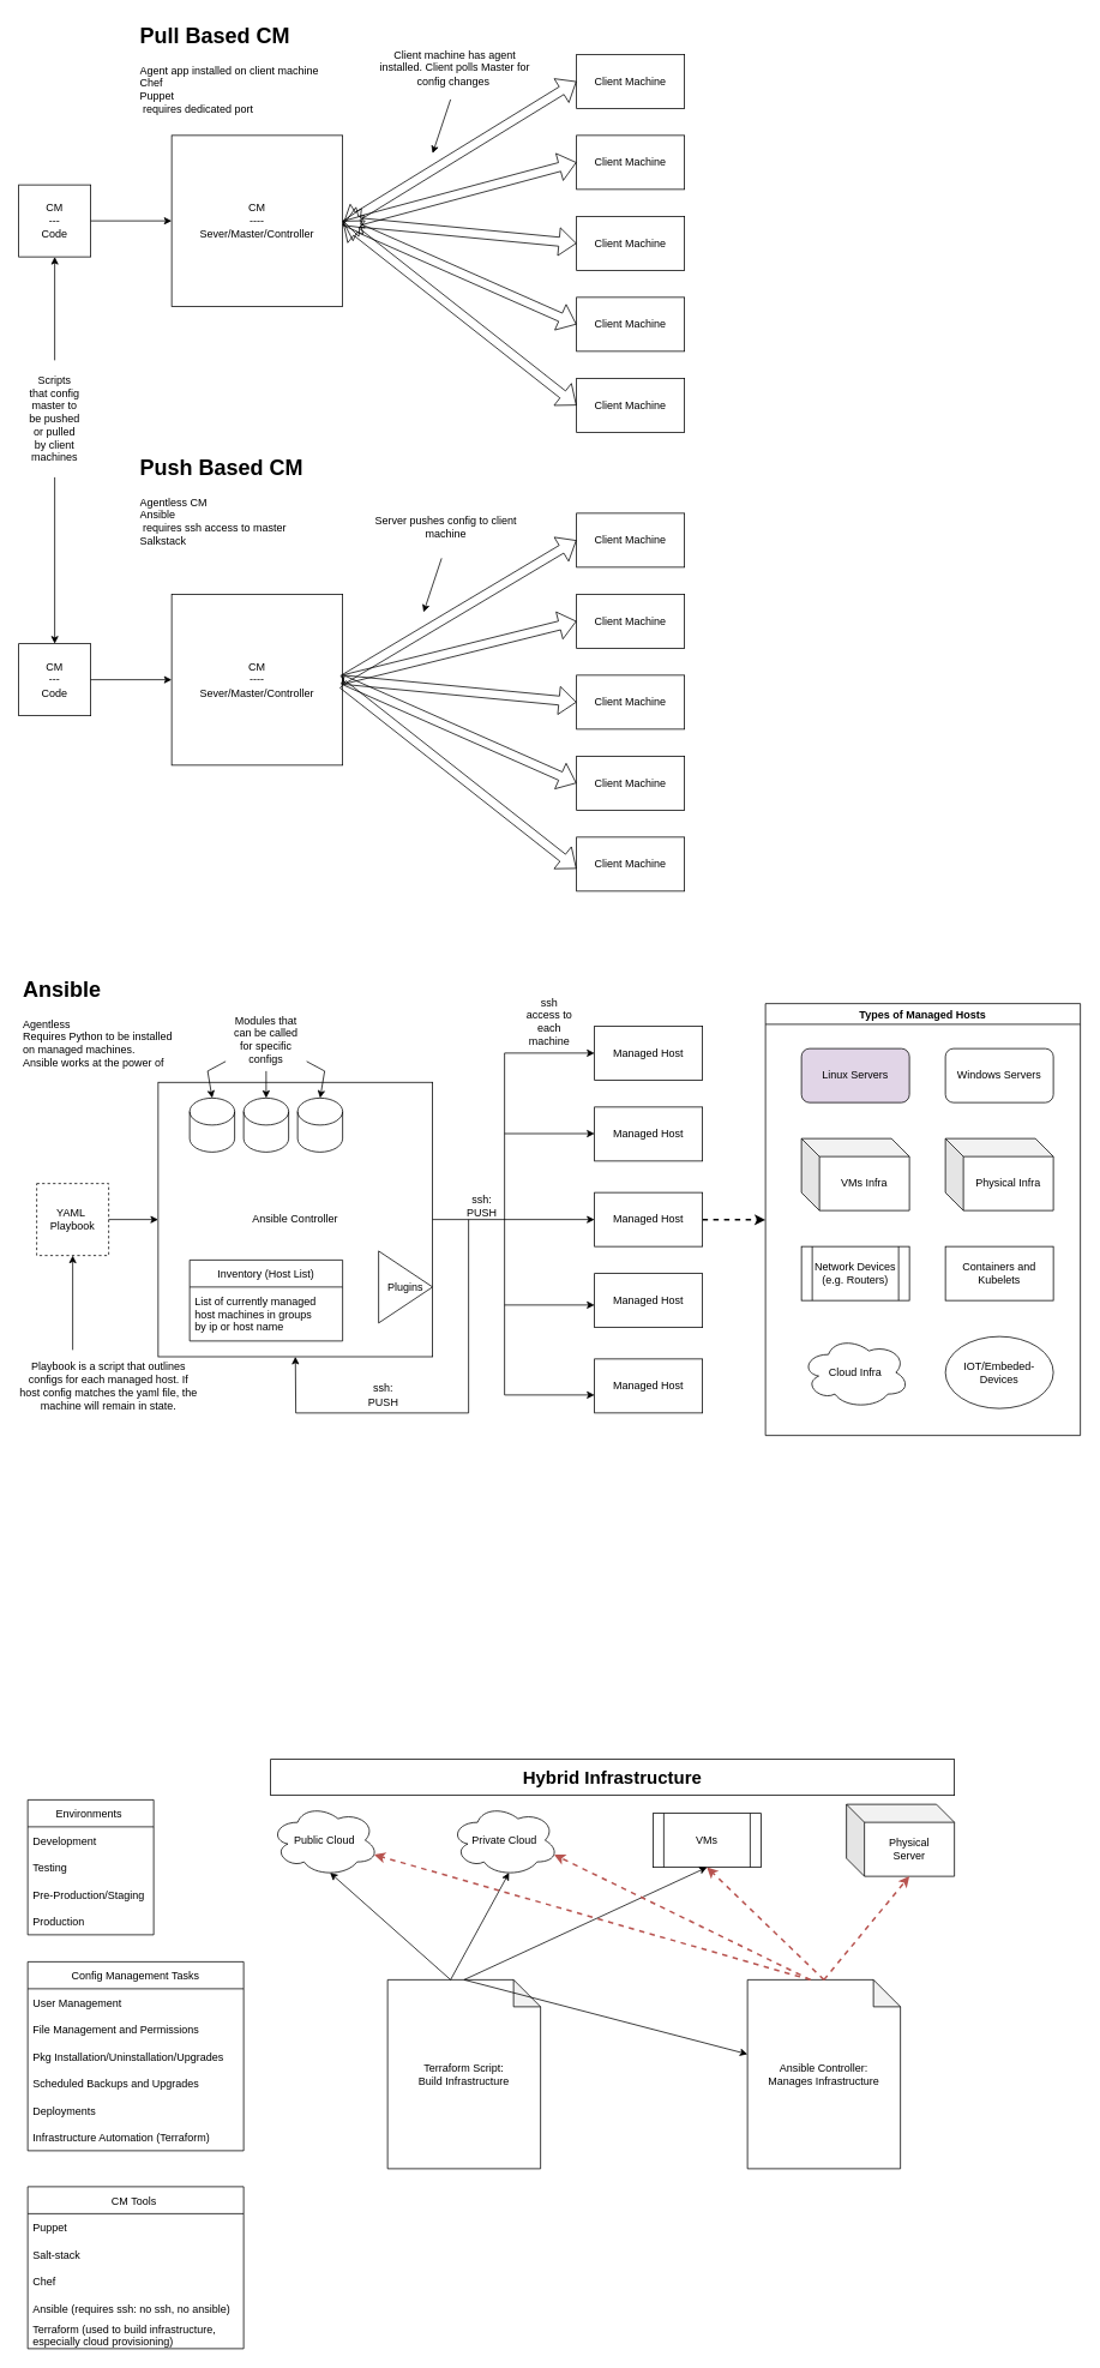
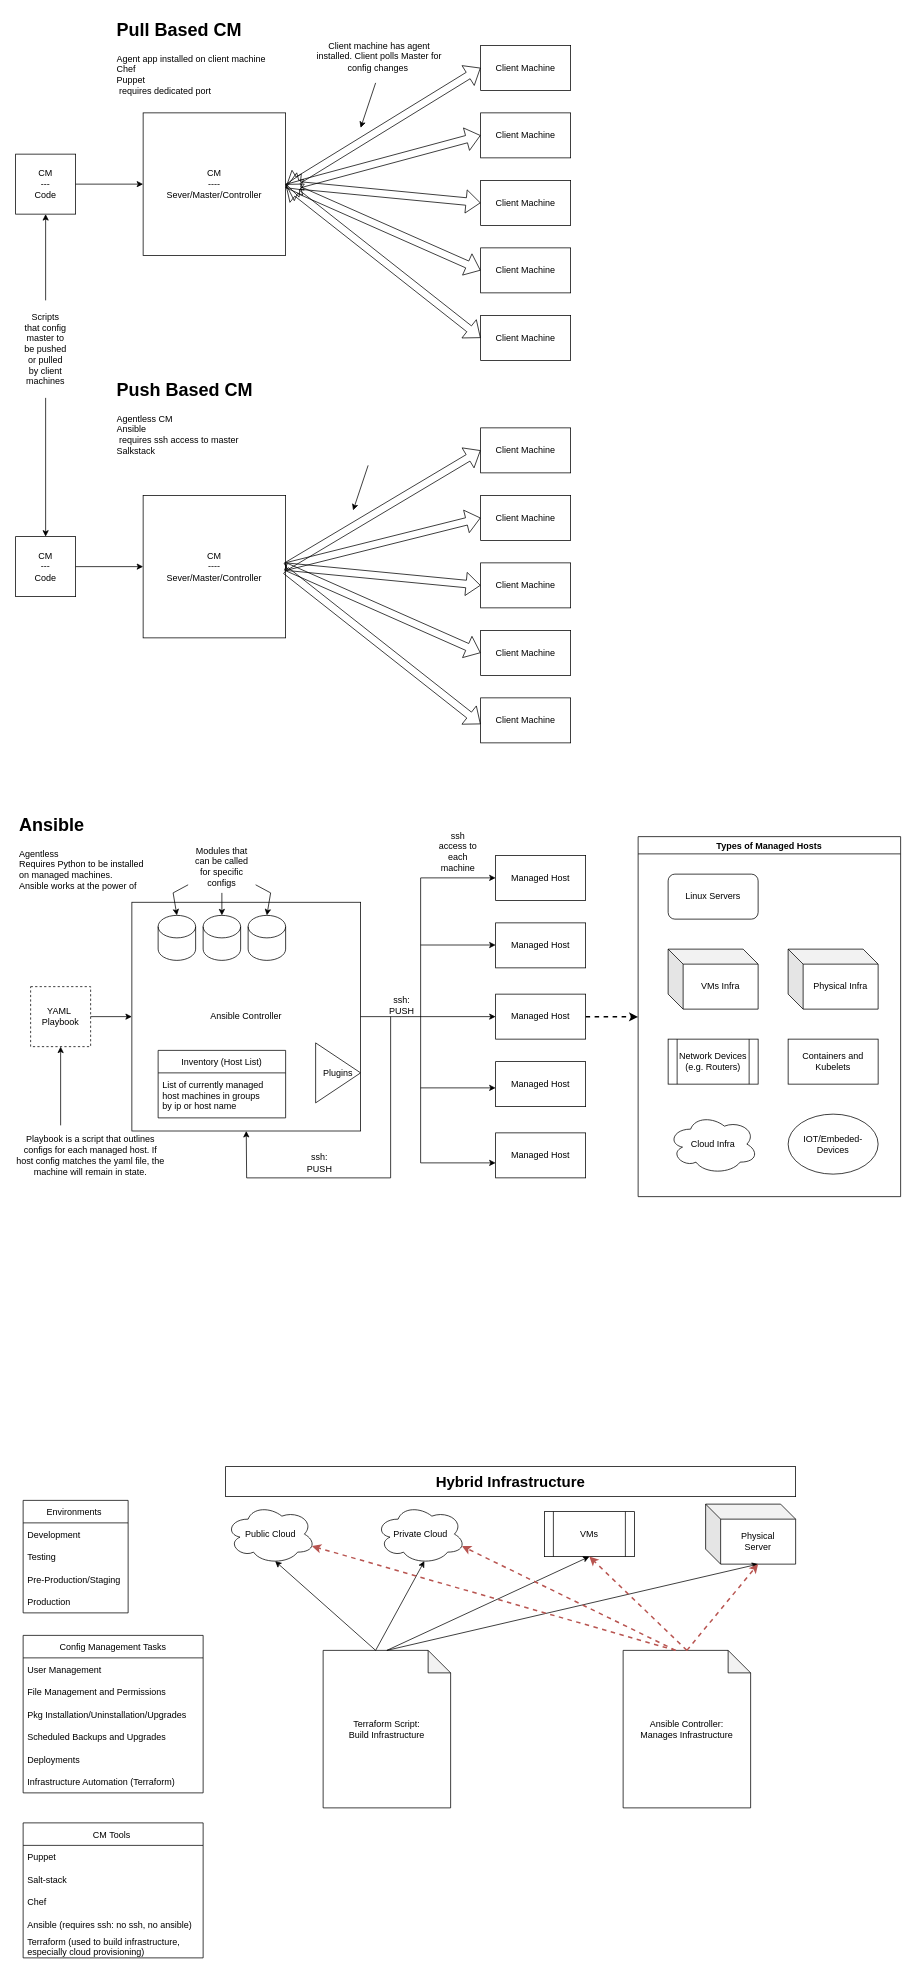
- <mxCell id="36" value="Server pushes config to client machine" style="text;html=1;strokeColor=none;fillColor=none;align=center;verticalAlign=middle;whiteSpace=wrap;rounded=0;" parent="1" vertex="1"><mxGeometry x="410" y="570" width="170" height="30" as="geometry" /></mxCell>
- <mxCell id="112" value="Linux Servers" style="rounded=1;whiteSpace=wrap;html=1;fontSize=12;fillColor=#e1d5e7;" vertex="1" parent="108"><mxGeometry x="40" y="50" width="120" height="60" as="geometry" /></mxCell>
+ <mxCell id="112" value="Linux Servers" style="rounded=1;whiteSpace=wrap;html=1;fontSize=12;" vertex="1" parent="108"><mxGeometry x="40" y="50" width="120" height="60" as="geometry" /></mxCell>
- <mxCell id="111" value="Windows Servers" style="rounded=1;whiteSpace=wrap;html=1;fontSize=12;" vertex="1" parent="108"><mxGeometry x="200" y="50" width="120" height="60" as="geometry" /></mxCell>
- <mxCell id="103" value="" style="endArrow=classic;html=1;rounded=0;fontSize=12;exitX=0.5;exitY=0;exitDx=0;exitDy=0;exitPerimeter=0;" edge="1" parent="1" source="99" target="98"><mxGeometry width="50" height="50" relative="1" as="geometry"><mxPoint x="650" y="2240" as="sourcePoint" /><mxPoint x="700" y="2190" as="targetPoint" /></mxGeometry></mxCell>
+ <mxCell id="103" value="" style="endArrow=classic;html=1;rounded=0;fontSize=12;entryX=0;entryY=0;entryDx=70;entryDy=80;entryPerimeter=0;exitX=0.5;exitY=0;exitDx=0;exitDy=0;exitPerimeter=0;" edge="1" parent="1" source="99" target="82"><mxGeometry width="50" height="50" relative="1" as="geometry"><mxPoint x="650" y="2240" as="sourcePoint" /><mxPoint x="700" y="2190" as="targetPoint" /></mxGeometry></mxCell>
